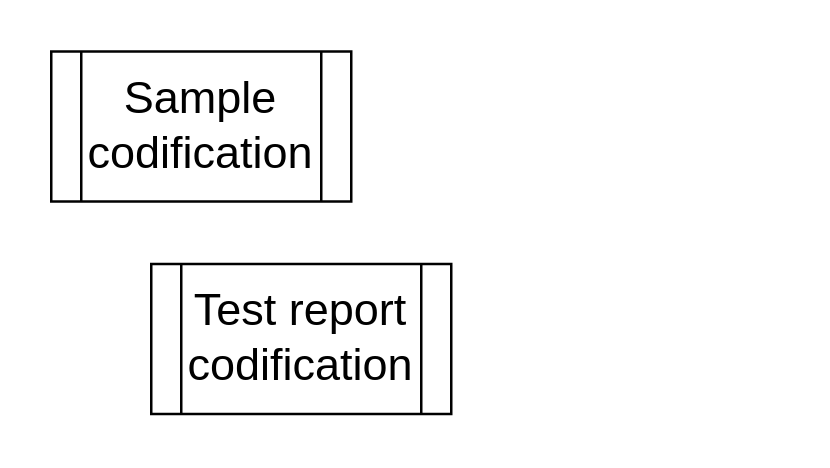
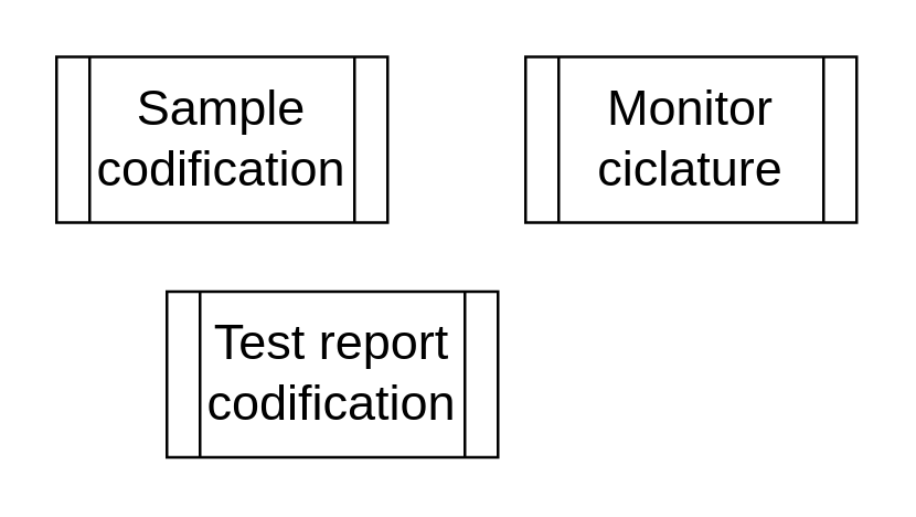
+ <mxCell id="3" value="Monitor ciclature" style="shape=process;whiteSpace=wrap;html=1;backgroundOutline=1;fontSize=18;" vertex="1" parent="1"><mxGeometry x="190" y="20" width="120" height="60" as="geometry" /></mxCell>
